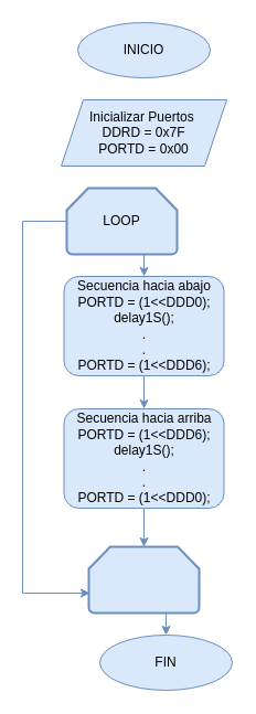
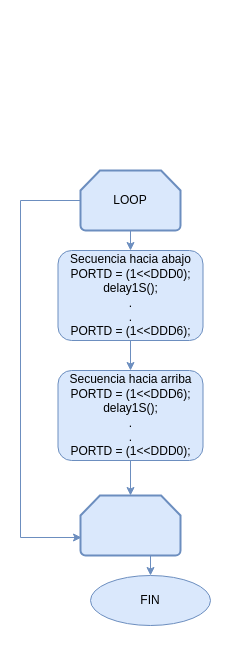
- <mxCell id="2" value="INICIO" style="ellipse;whiteSpace=wrap;html=1;fillColor=#dae8fc;strokeColor=#6c8ebf;" vertex="1" parent="1"><mxGeometry x="70" y="20" width="120" height="50" as="geometry" /></mxCell>
- <mxCell id="3" value="Inicializar Puertos&amp;nbsp;&lt;br&gt;DDRD = 0x7F&lt;br&gt;PORTD = 0x00" style="shape=parallelogram;perimeter=parallelogramPerimeter;whiteSpace=wrap;html=1;fixedSize=1;fillColor=#dae8fc;strokeColor=#6c8ebf;" vertex="1" parent="1"><mxGeometry x="55" y="90" width="150" height="60" as="geometry" /></mxCell>
- <mxCell id="6" value="LOOP" style="strokeWidth=2;html=1;shape=mxgraph.flowchart.loop_limit;whiteSpace=wrap;fillColor=#dae8fc;strokeColor=#6c8ebf;" vertex="1" parent="1"><mxGeometry x="60" y="170" width="100" height="60" as="geometry" /></mxCell>
+ <mxCell id="6" value="LOOP" style="strokeWidth=2;html=1;shape=mxgraph.flowchart.loop_limit;whiteSpace=wrap;fillColor=#dae8fc;strokeColor=#6c8ebf;" vertex="1" parent="1"><mxGeometry x="80" y="170" width="100" height="60" as="geometry" /></mxCell>
